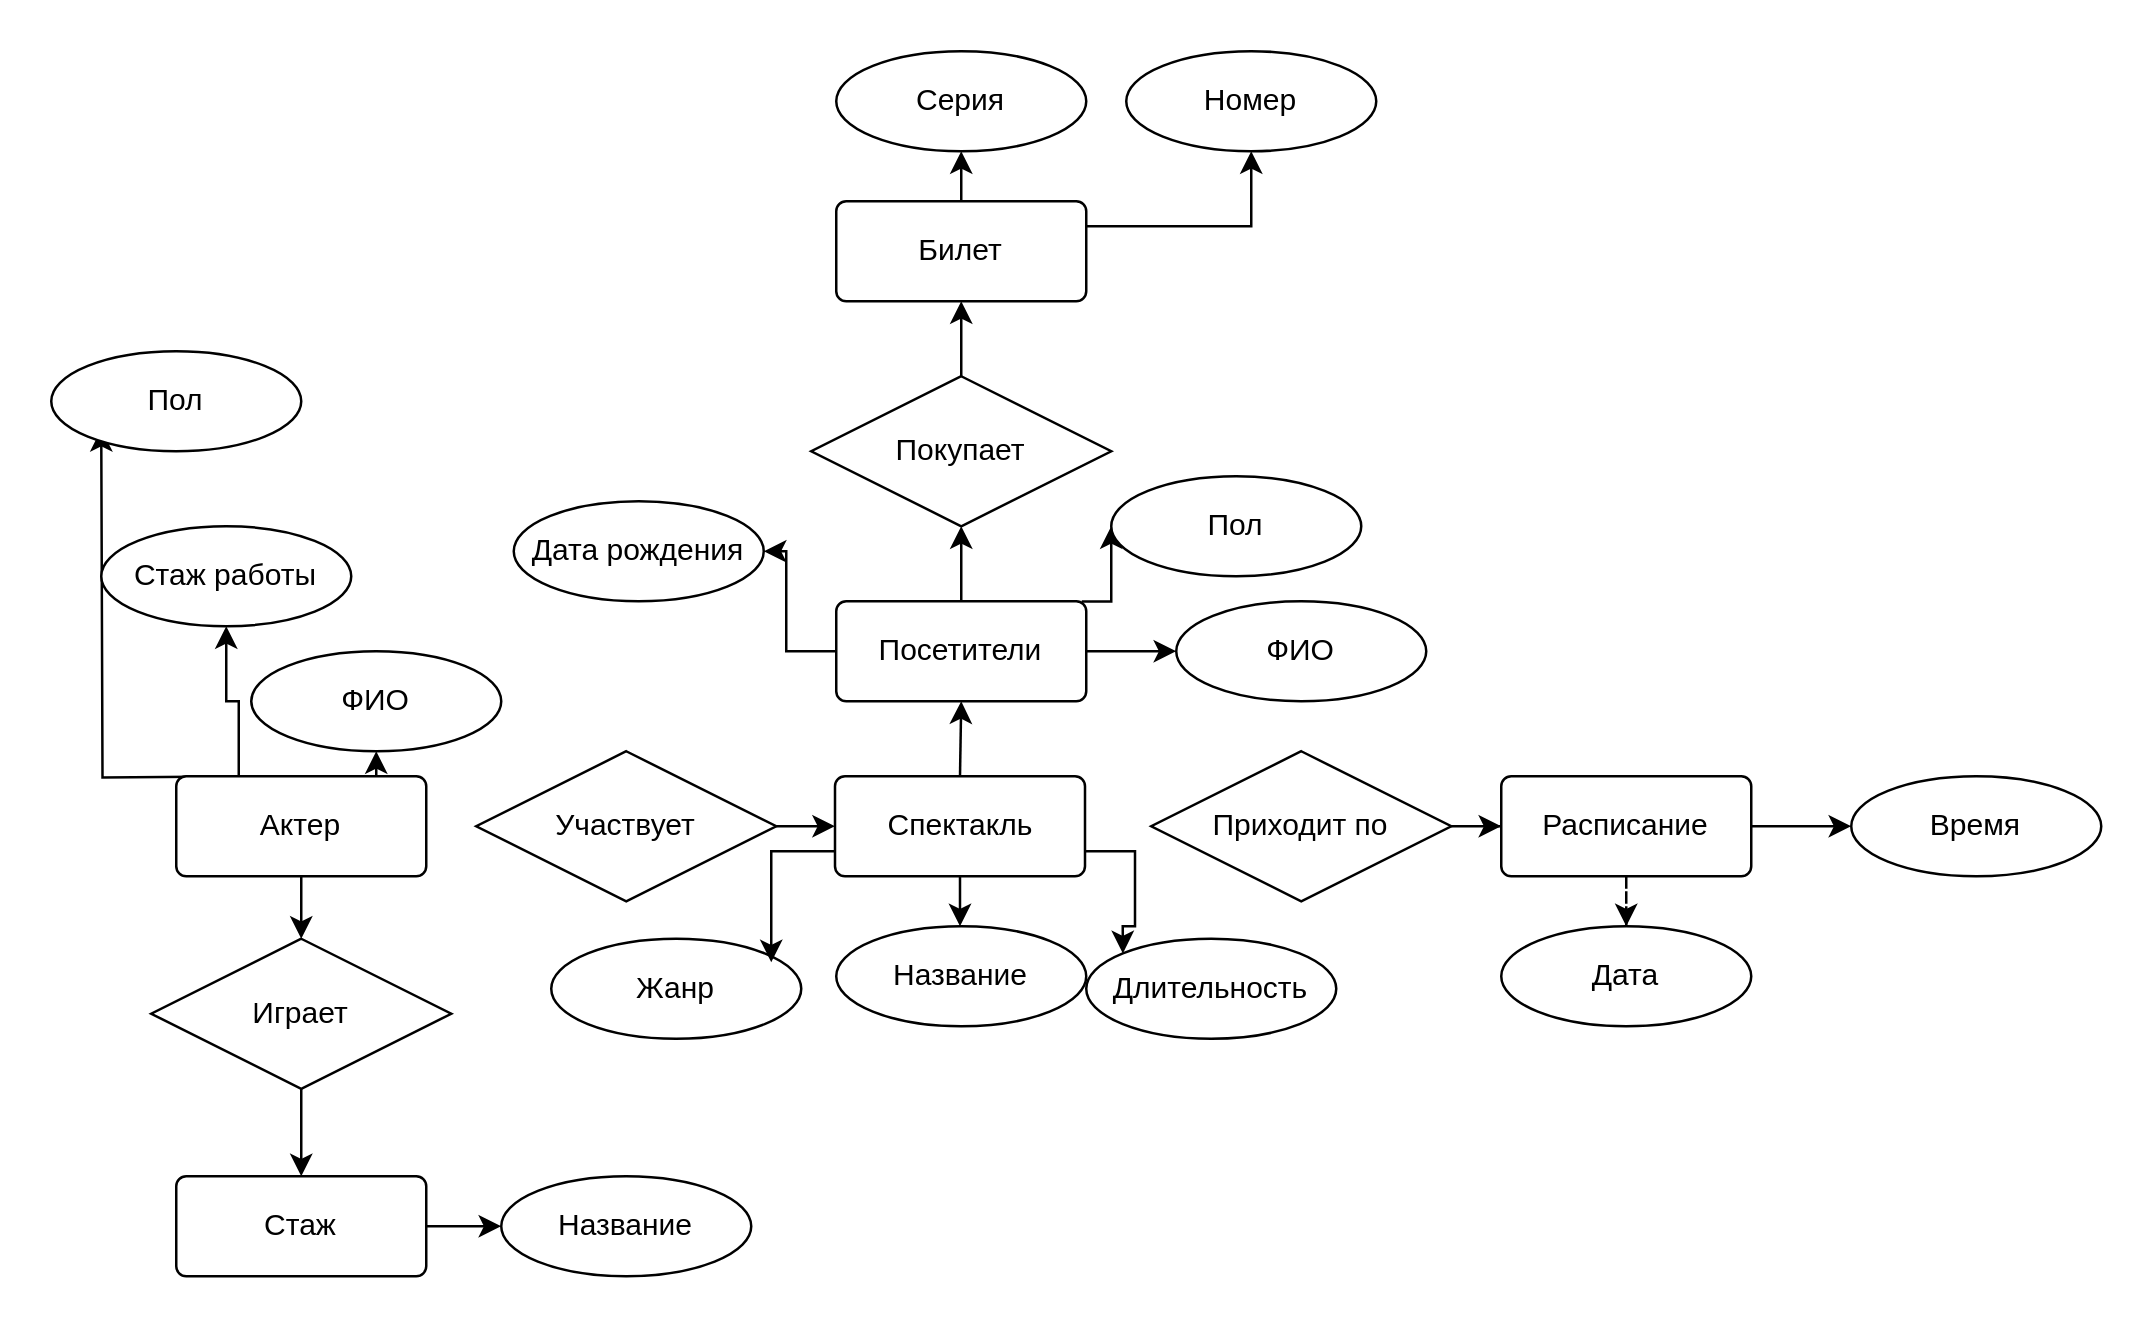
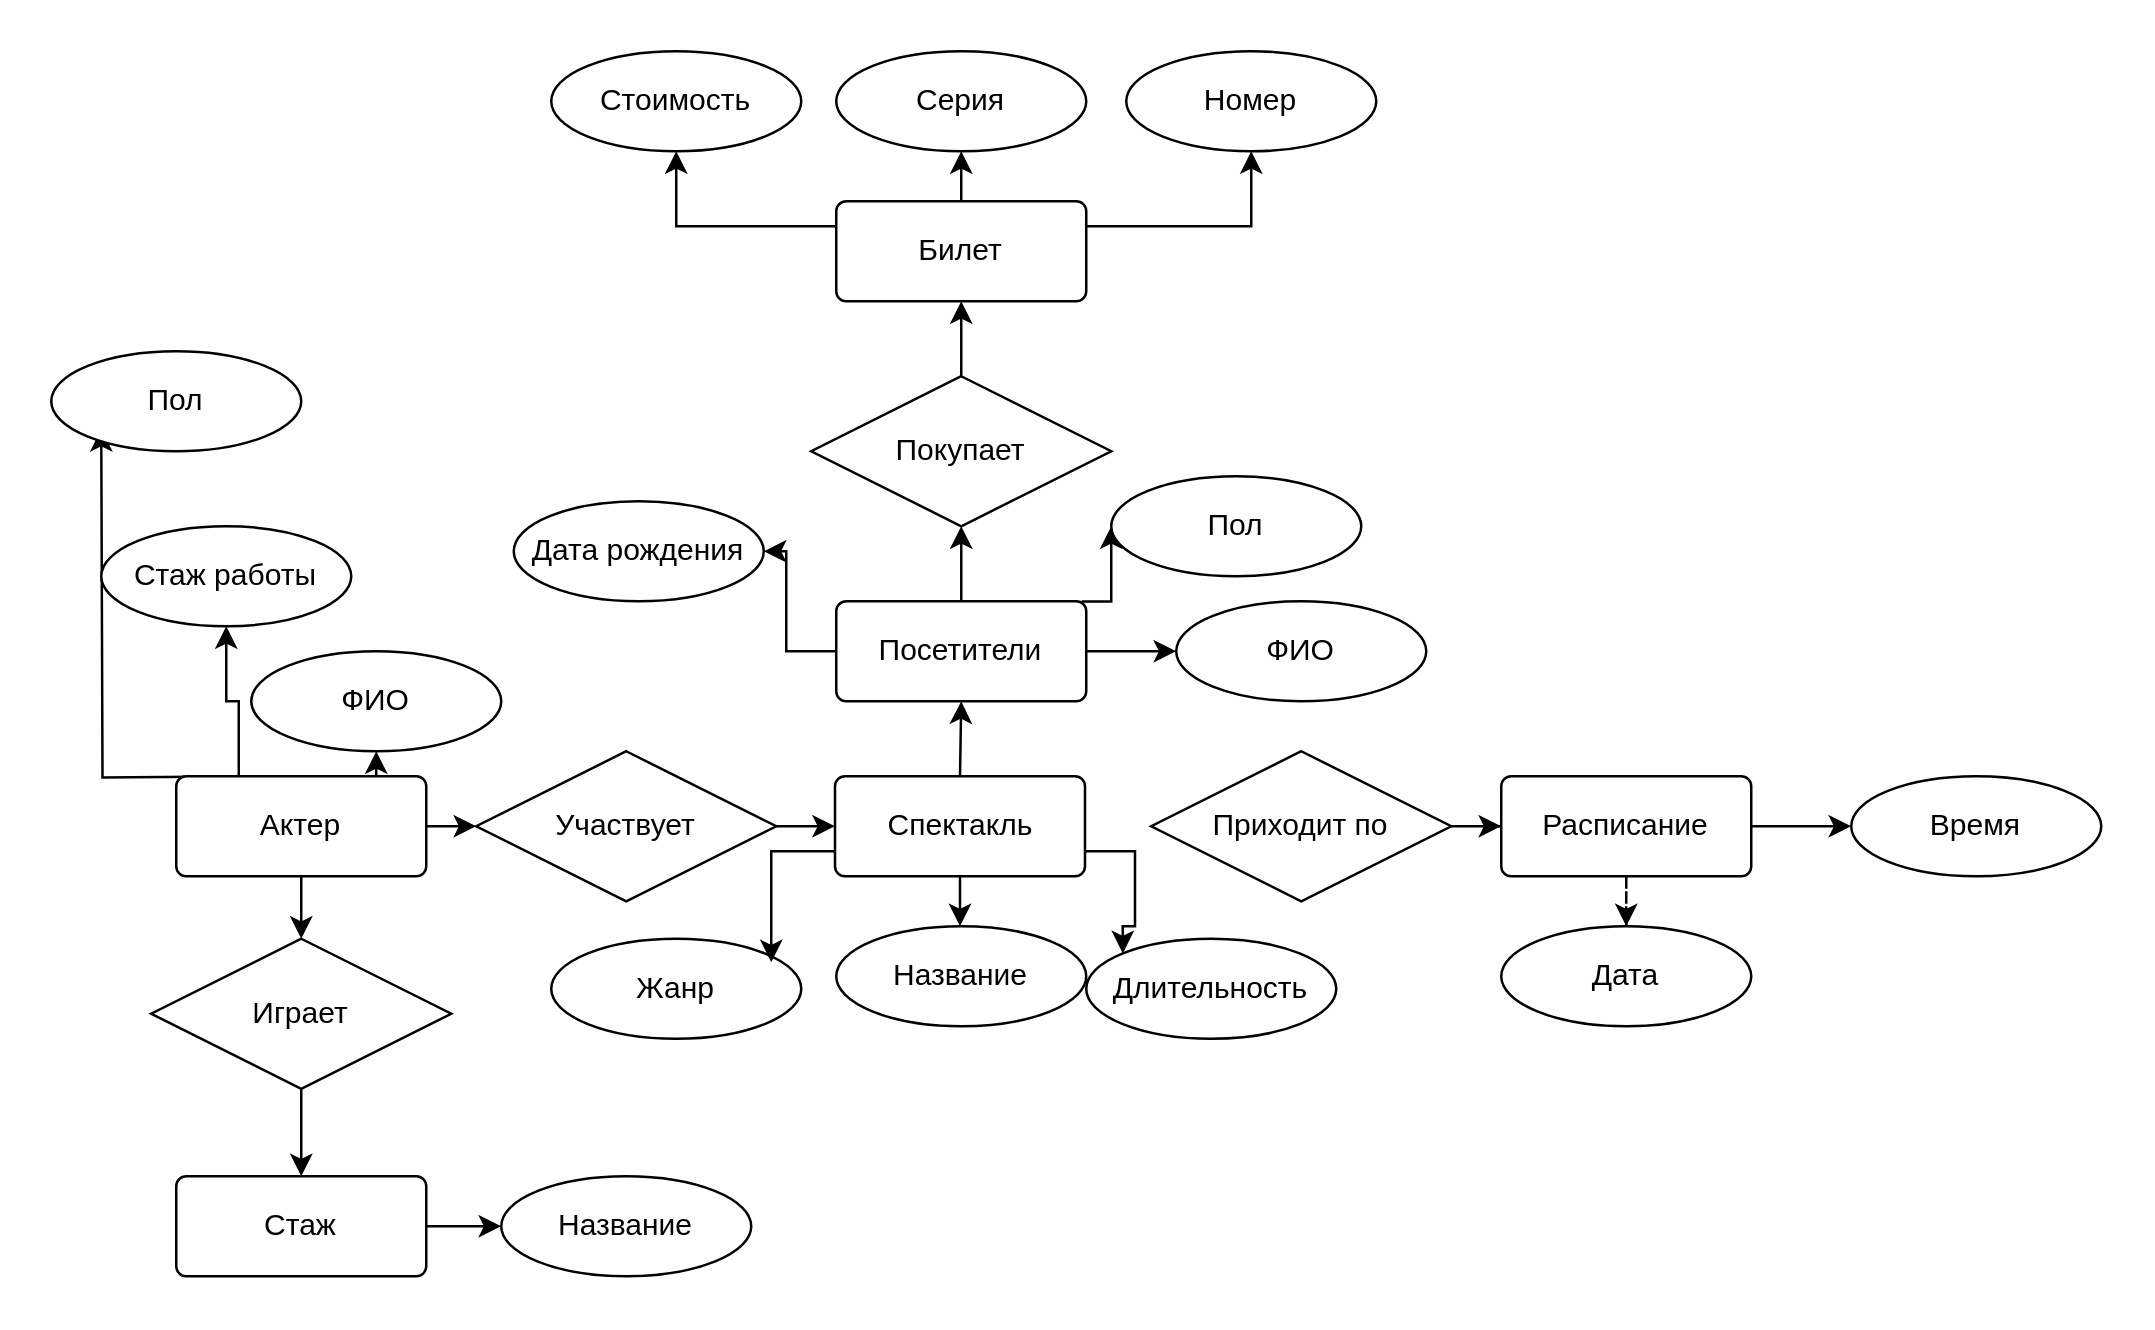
+ <mxCell id="34" value="Стоимость" style="ellipse;whiteSpace=wrap;html=1;align=center;" parent="1" vertex="1"><mxGeometry x="220" y="20" width="100" height="40" as="geometry" /></mxCell>
+ <mxCell id="37" style="edgeStyle=orthogonalEdgeStyle;rounded=0;orthogonalLoop=1;jettySize=auto;html=1;exitX=0;exitY=0.25;exitDx=0;exitDy=0;entryX=0.5;entryY=1;entryDx=0;entryDy=0;" parent="1" source="21" target="34" edge="1"><mxGeometry relative="1" as="geometry" /></mxCell>
+ <mxCell id="14" style="edgeStyle=orthogonalEdgeStyle;rounded=0;orthogonalLoop=1;jettySize=auto;html=1;exitX=1;exitY=0.5;exitDx=0;exitDy=0;entryX=0;entryY=0.5;entryDx=0;entryDy=0;" parent="1" source="19" target="23" edge="1"><mxGeometry relative="1" as="geometry" /></mxCell>
